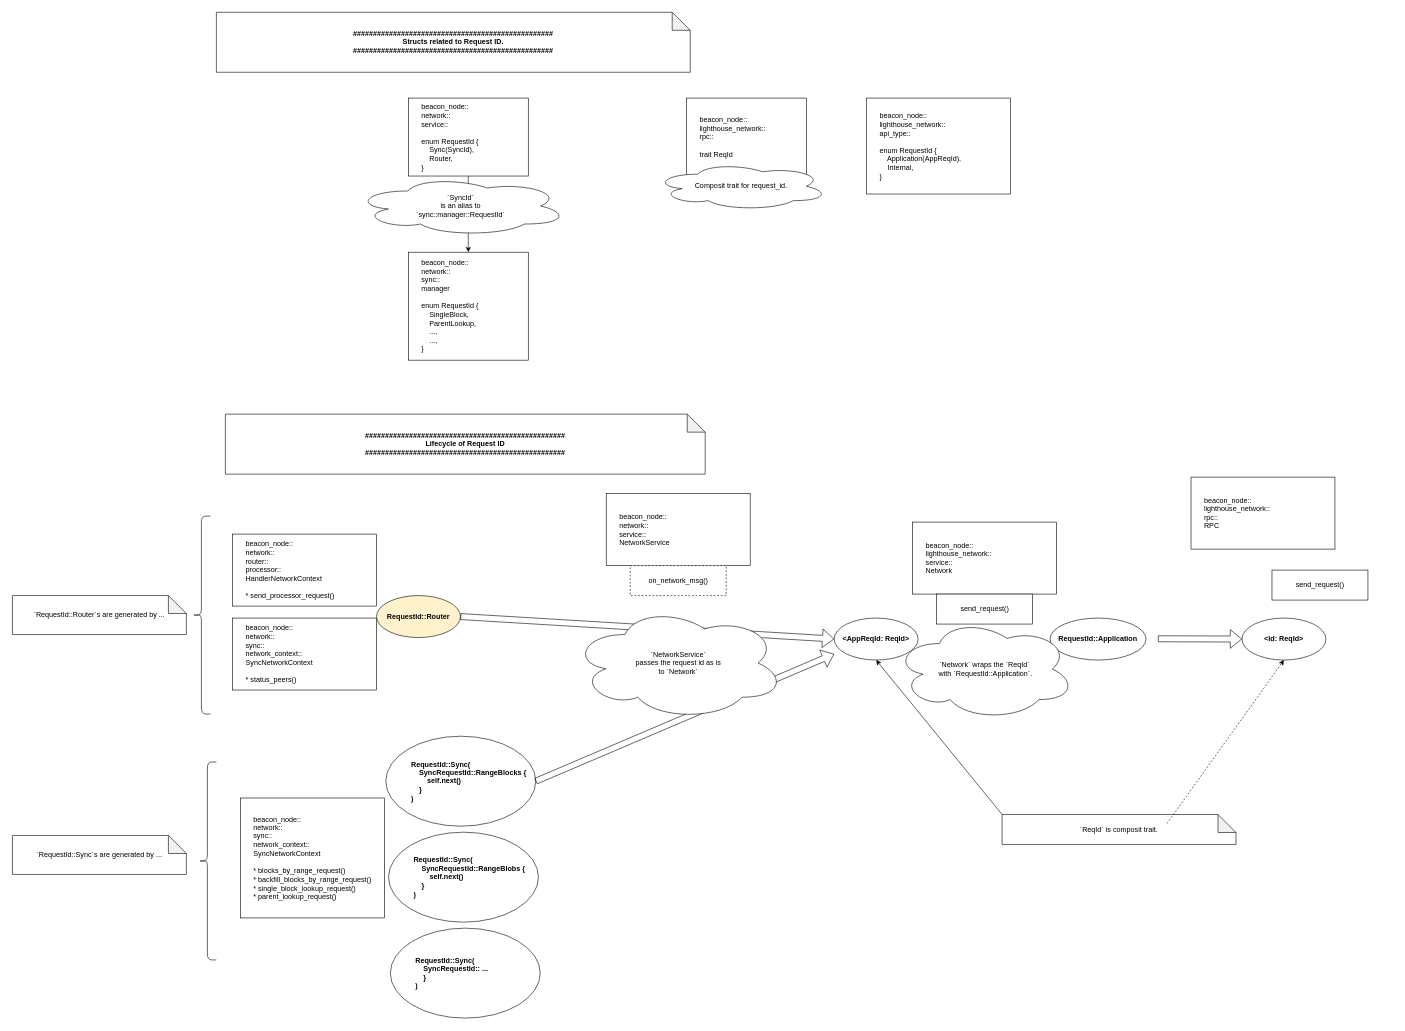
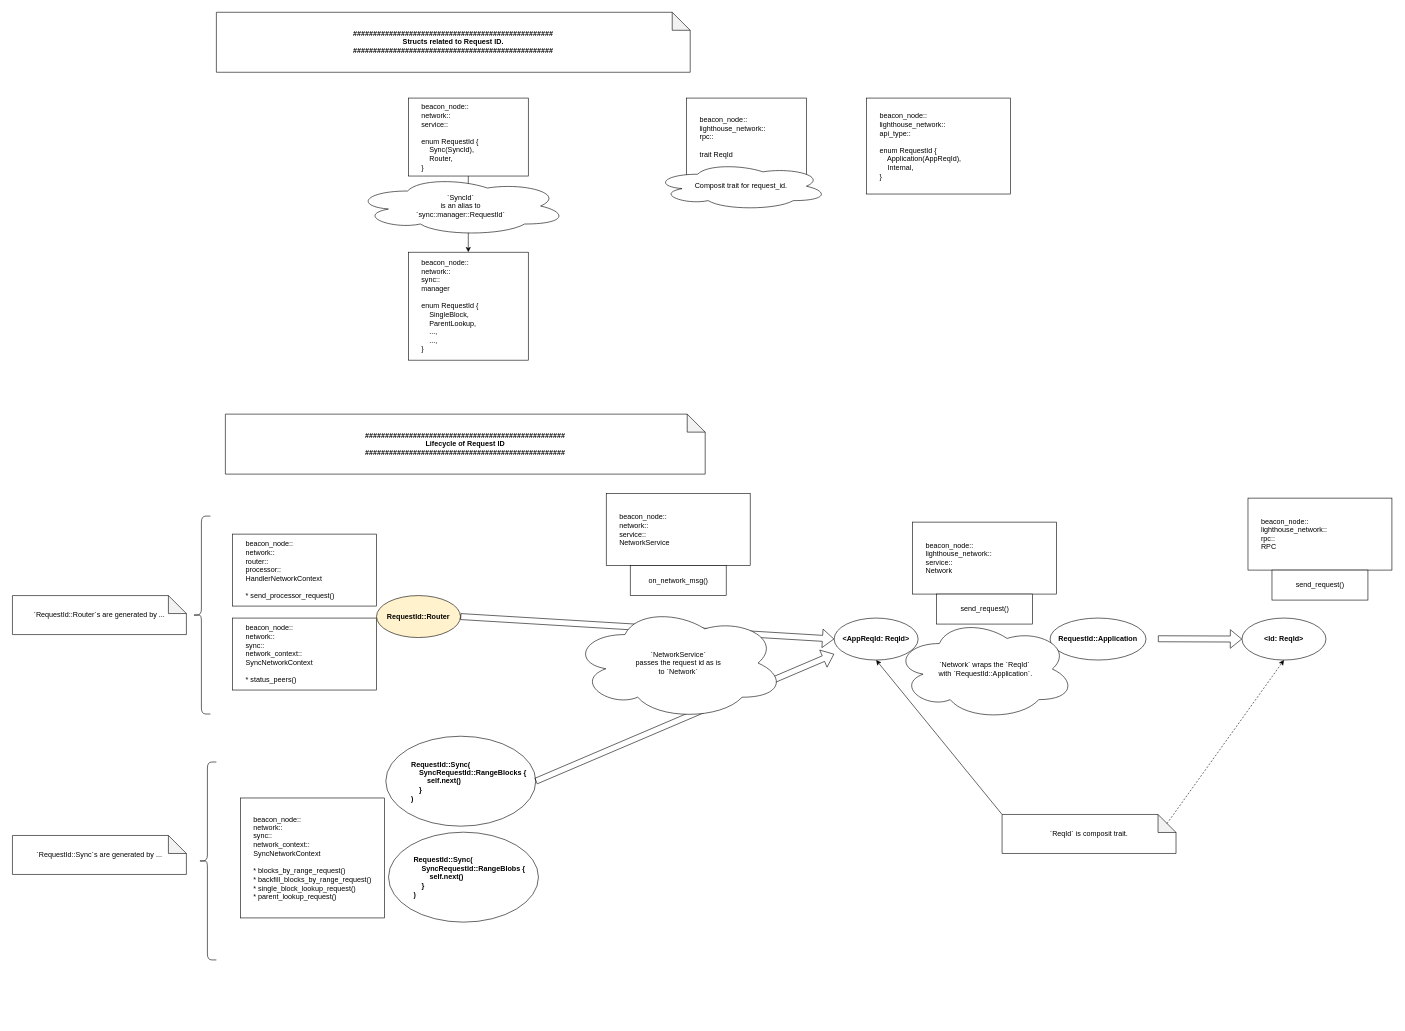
- <mxCell id="13" value="beacon_node::&lt;br&gt;lighthouse_network::&lt;br&gt;rpc::&lt;br&gt;RPC" style="rounded=0;whiteSpace=wrap;html=1;align=left;spacingLeft=20;" parent="1" vertex="1"><mxGeometry x="1985" y="795" width="240" height="120" as="geometry" /></mxCell>
+ <mxCell id="13" value="beacon_node::&lt;br&gt;lighthouse_network::&lt;br&gt;rpc::&lt;br&gt;RPC" style="rounded=0;whiteSpace=wrap;html=1;align=left;spacingLeft=20;" parent="1" vertex="1"><mxGeometry x="2080" y="830" width="240" height="120" as="geometry" /></mxCell>
- <mxCell id="6" value="on_network_msg()" style="html=1;dashed=1;whitespace=wrap;" parent="1" vertex="1"><mxGeometry x="1050" y="942.5" width="160" height="50" as="geometry" /></mxCell>
+ <mxCell id="6" value="on_network_msg()" style="html=1;dashed=0;whitespace=wrap;" parent="1" vertex="1"><mxGeometry x="1050" y="942.5" width="160" height="50" as="geometry" /></mxCell>
- <mxCell id="15" value="`ReqId` is composit trait." style="shape=note;whiteSpace=wrap;html=1;backgroundOutline=1;darkOpacity=0.05;fontStyle=0" parent="1" vertex="1"><mxGeometry x="1670" y="1357.5" width="390" height="50" as="geometry" /></mxCell>
+ <mxCell id="15" value="`ReqId` is composit trait." style="shape=note;whiteSpace=wrap;html=1;backgroundOutline=1;darkOpacity=0.05;fontStyle=0" parent="1" vertex="1"><mxGeometry x="1670" y="1357.5" width="290" height="65" as="geometry" /></mxCell>
- <mxCell id="38" value="RequestId::Sync(&lt;br&gt;&amp;nbsp; &amp;nbsp; SyncRequestId:: ...&lt;br&gt;&amp;nbsp; &amp;nbsp; }&lt;br&gt;)" style="ellipse;whiteSpace=wrap;html=1;fontStyle=1;align=left;spacingLeft=40;" parent="1" vertex="1"><mxGeometry x="650" y="1547" width="250" height="150" as="geometry" /></mxCell>
